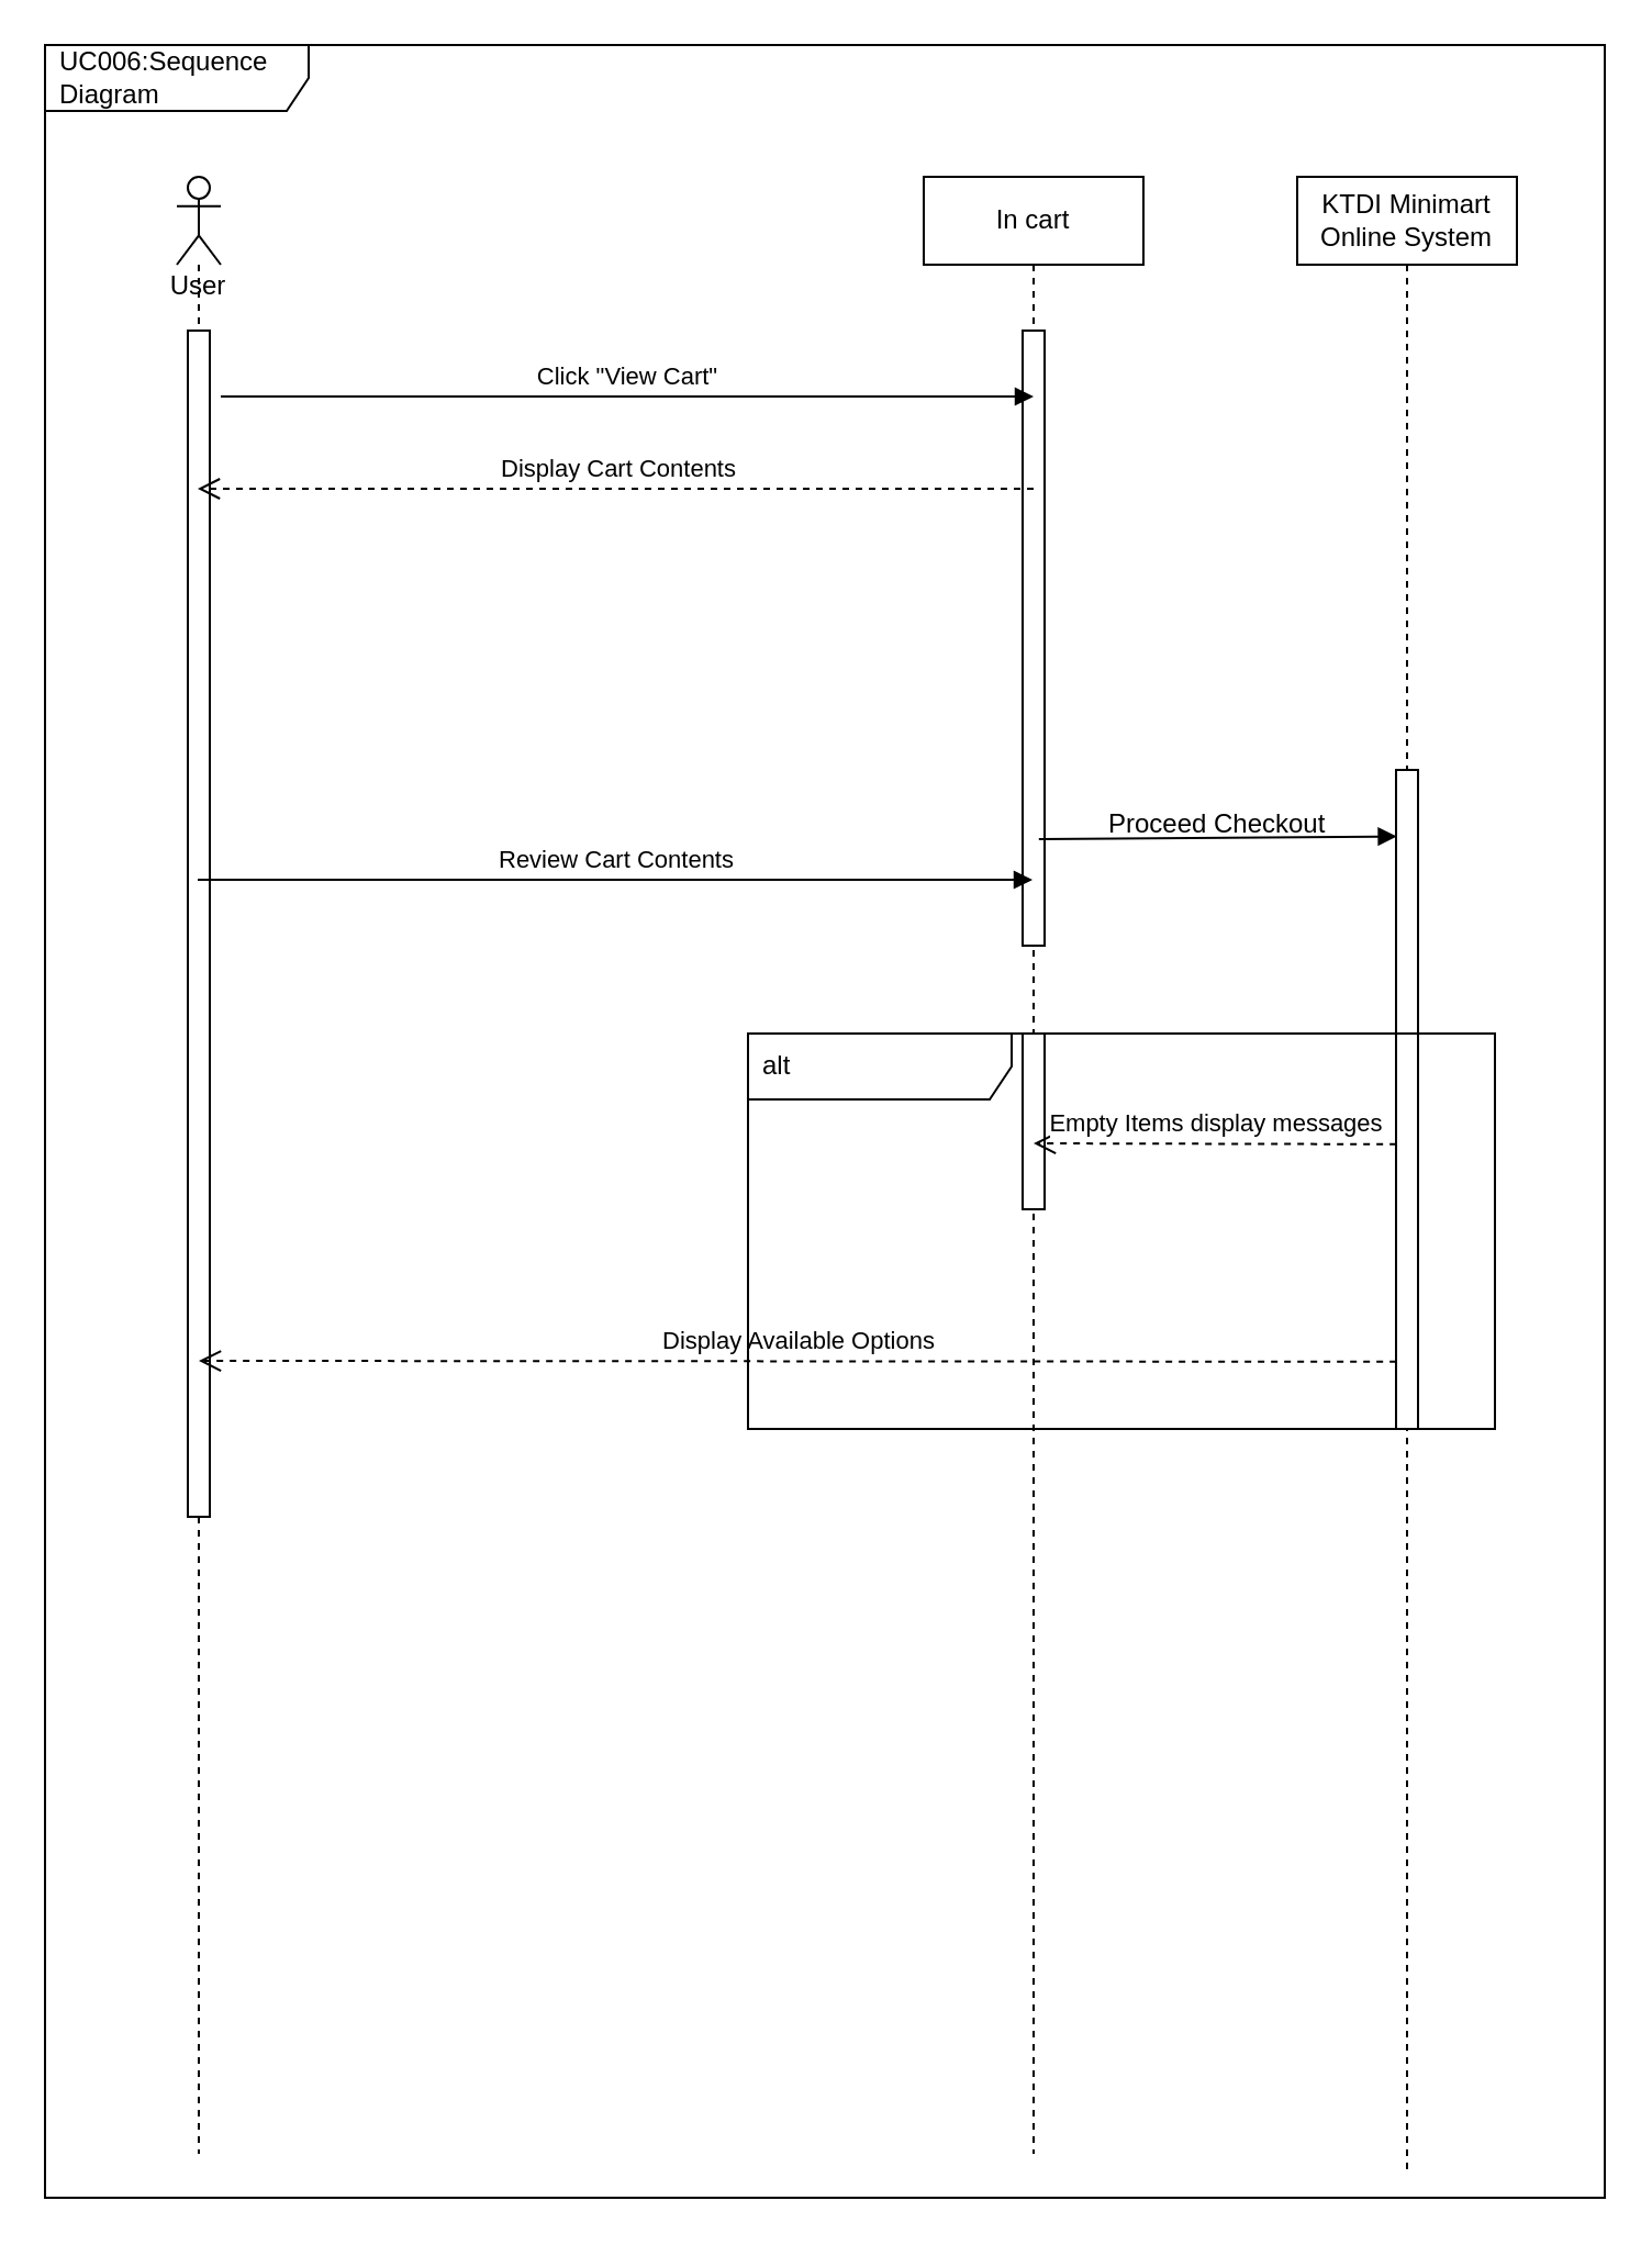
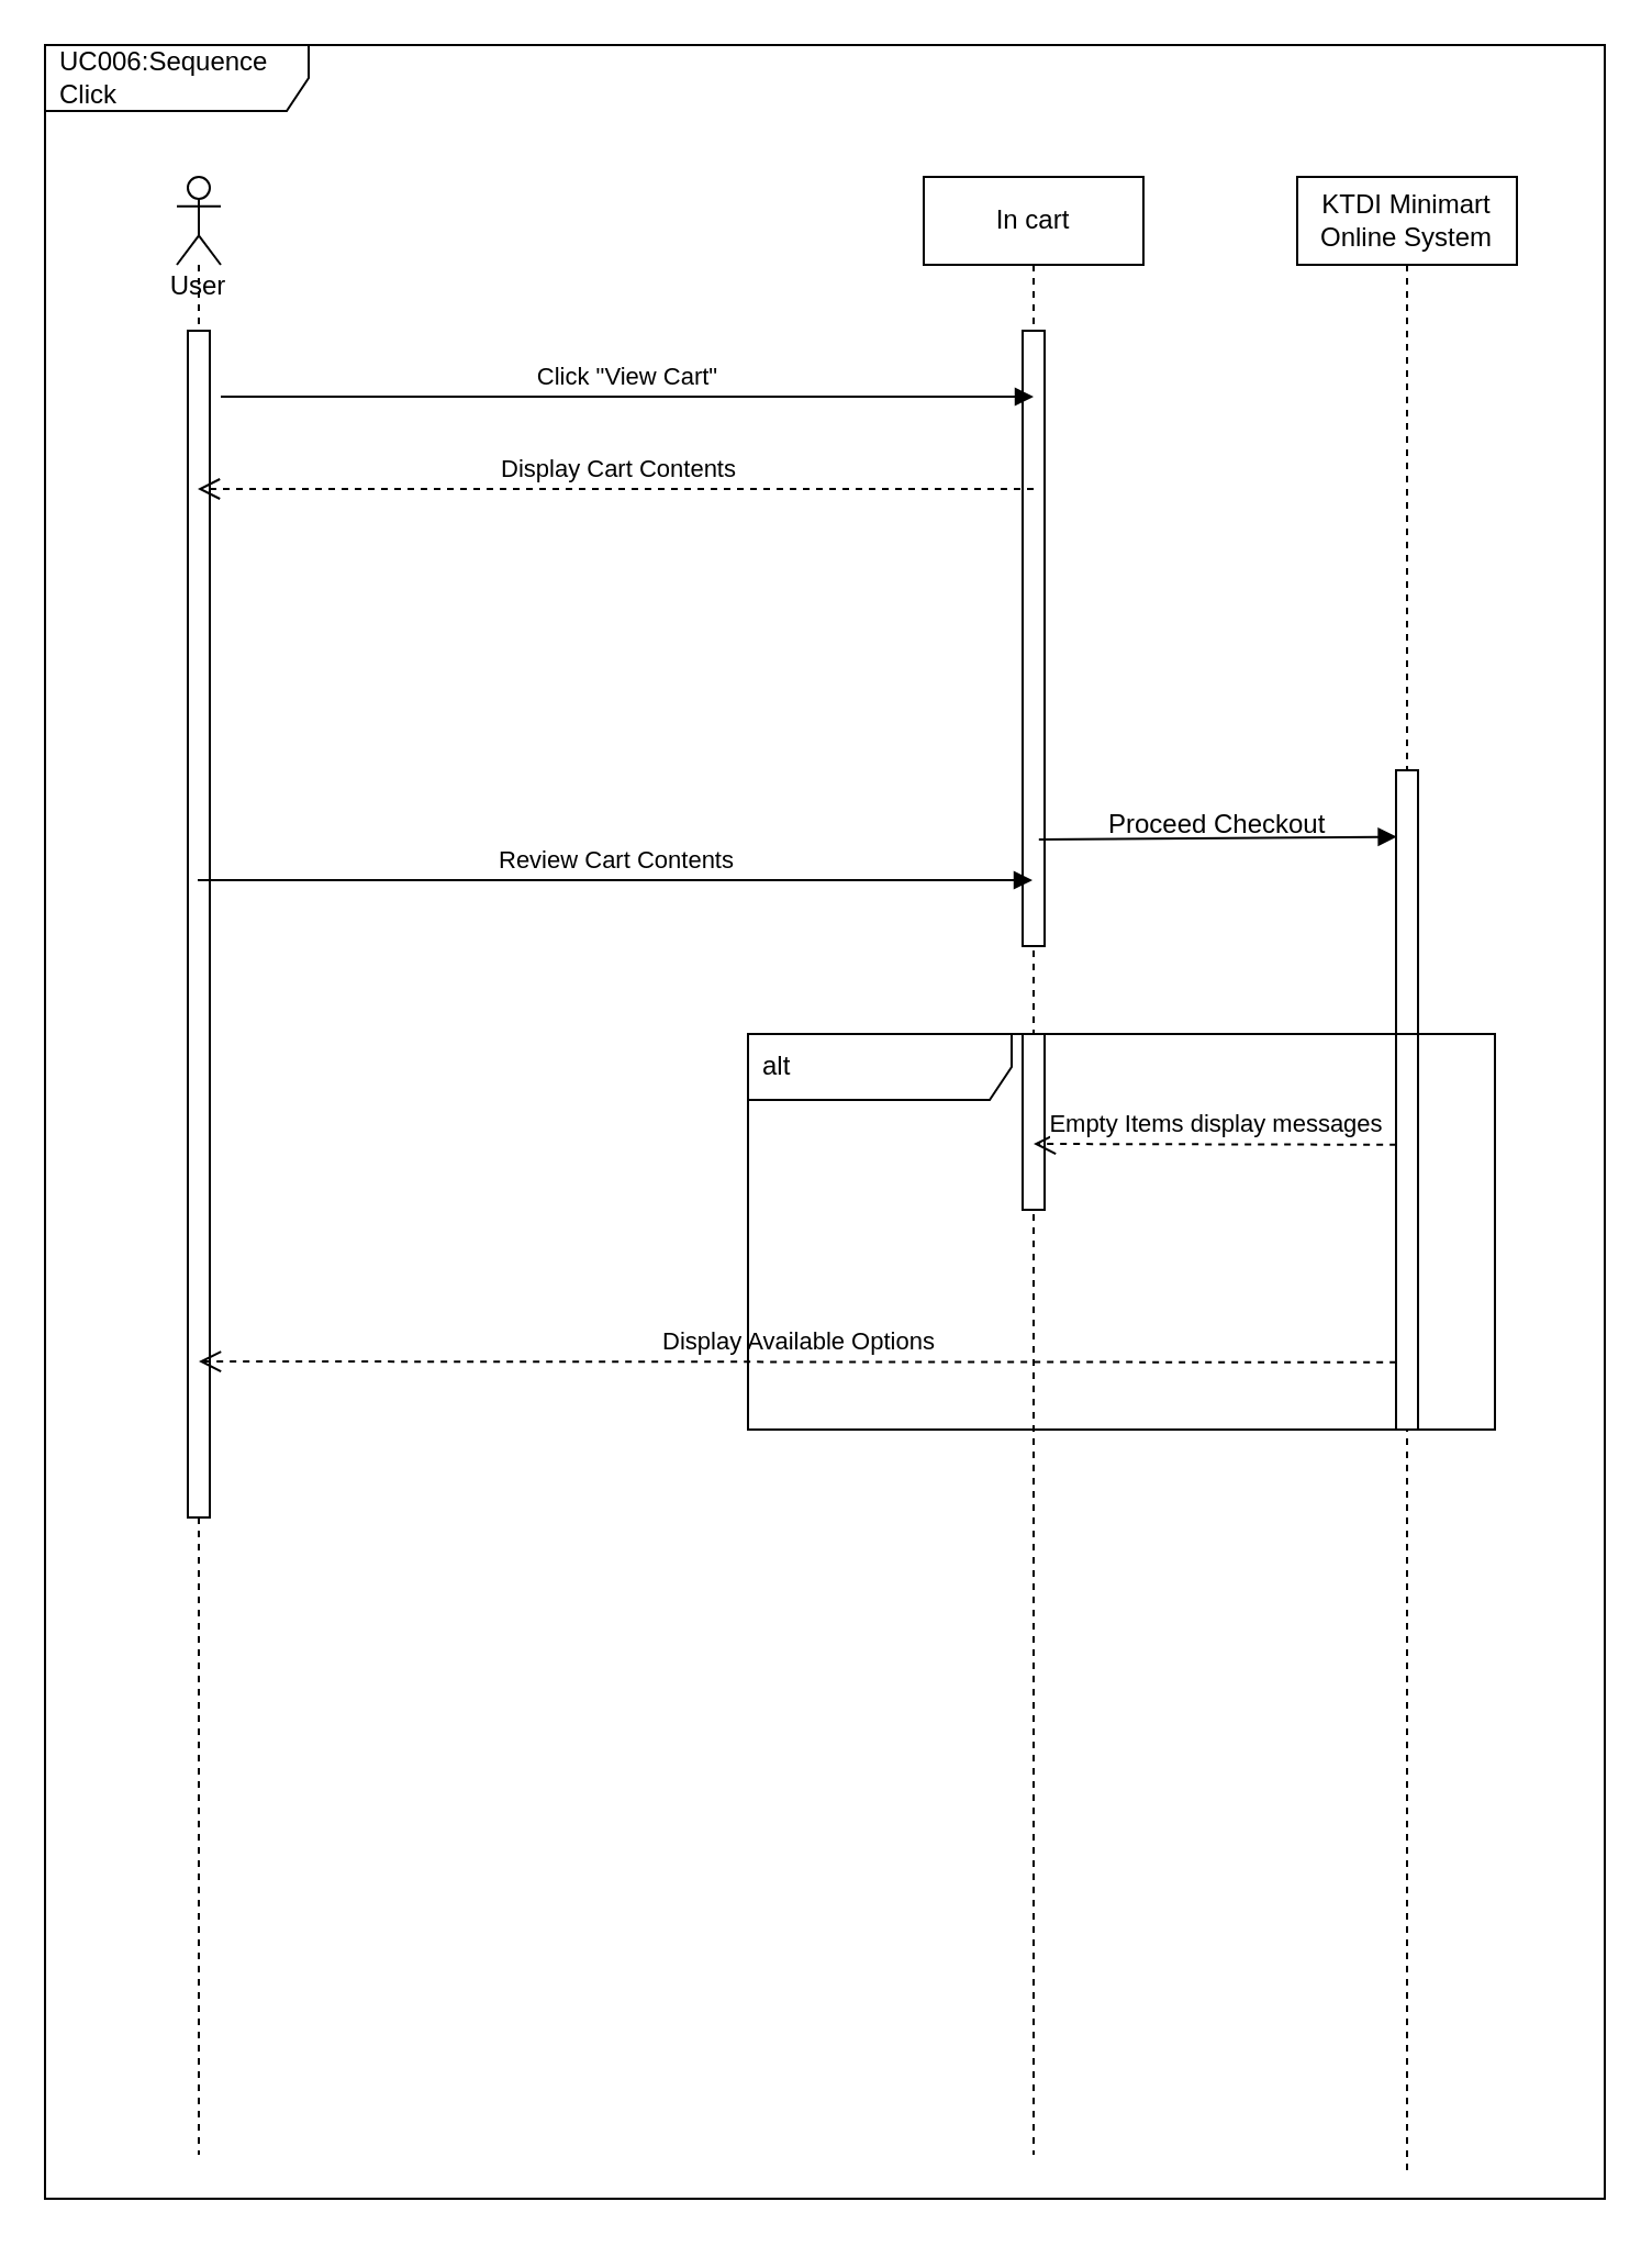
- <mxCell id="17" value="UC006:Sequence Diagram" style="shape=umlFrame;whiteSpace=wrap;html=1;width=120;height=30;boundedLbl=1;verticalAlign=middle;align=left;spacingLeft=5;" vertex="1" parent="1"><mxGeometry x="20" y="20" width="710" height="980" as="geometry" /></mxCell>
+ <mxCell id="17" value="UC006:Sequence Click" style="shape=umlFrame;whiteSpace=wrap;html=1;width=120;height=30;boundedLbl=1;verticalAlign=middle;align=left;spacingLeft=5;" vertex="1" parent="1"><mxGeometry x="20" y="20" width="710" height="980" as="geometry" /></mxCell>
